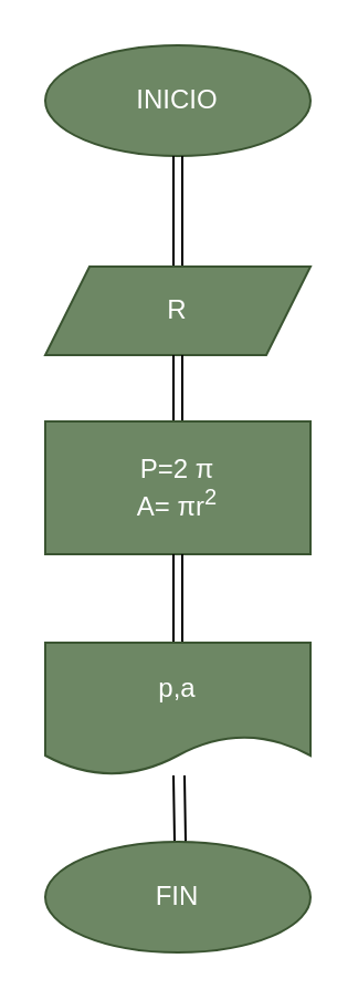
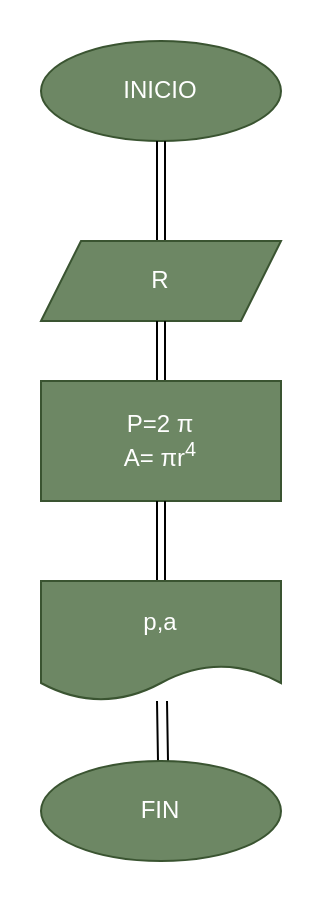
- <mxCell id="6" value="P=2 π&lt;br&gt;A= πr&lt;sup&gt;2&lt;/sup&gt;" style="rounded=0;whiteSpace=wrap;html=1;fillColor=#6d8764;fontColor=#ffffff;strokeColor=#3A5431;" vertex="1" parent="1"><mxGeometry x="20" y="190" width="120" height="60" as="geometry" /></mxCell>
+ <mxCell id="6" value="P=2 π&lt;br&gt;A= πr&lt;sup&gt;4&lt;/sup&gt;" style="rounded=0;whiteSpace=wrap;html=1;fillColor=#6d8764;fontColor=#ffffff;strokeColor=#3A5431;" vertex="1" parent="1"><mxGeometry x="20" y="190" width="120" height="60" as="geometry" /></mxCell>
